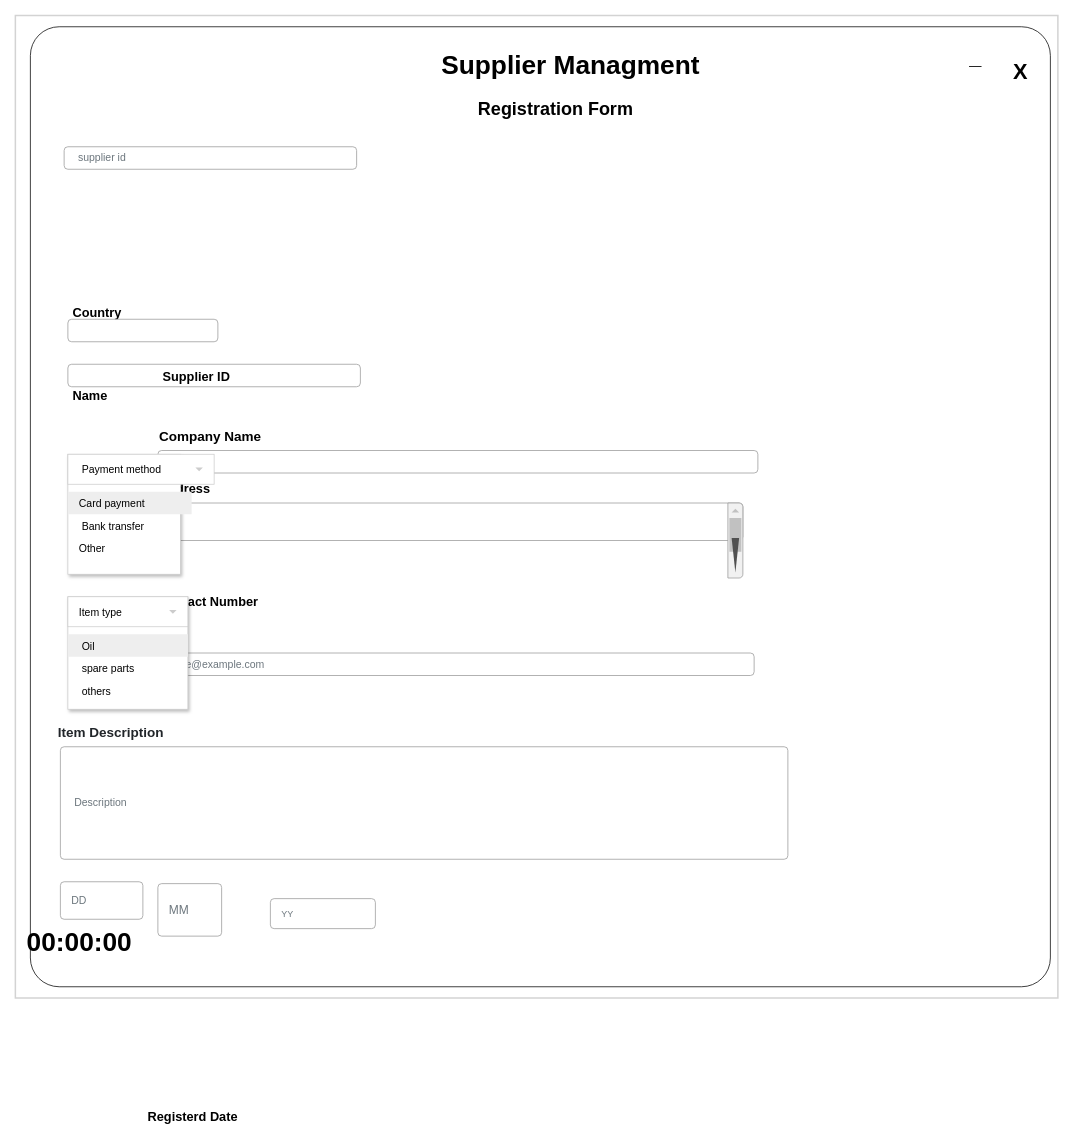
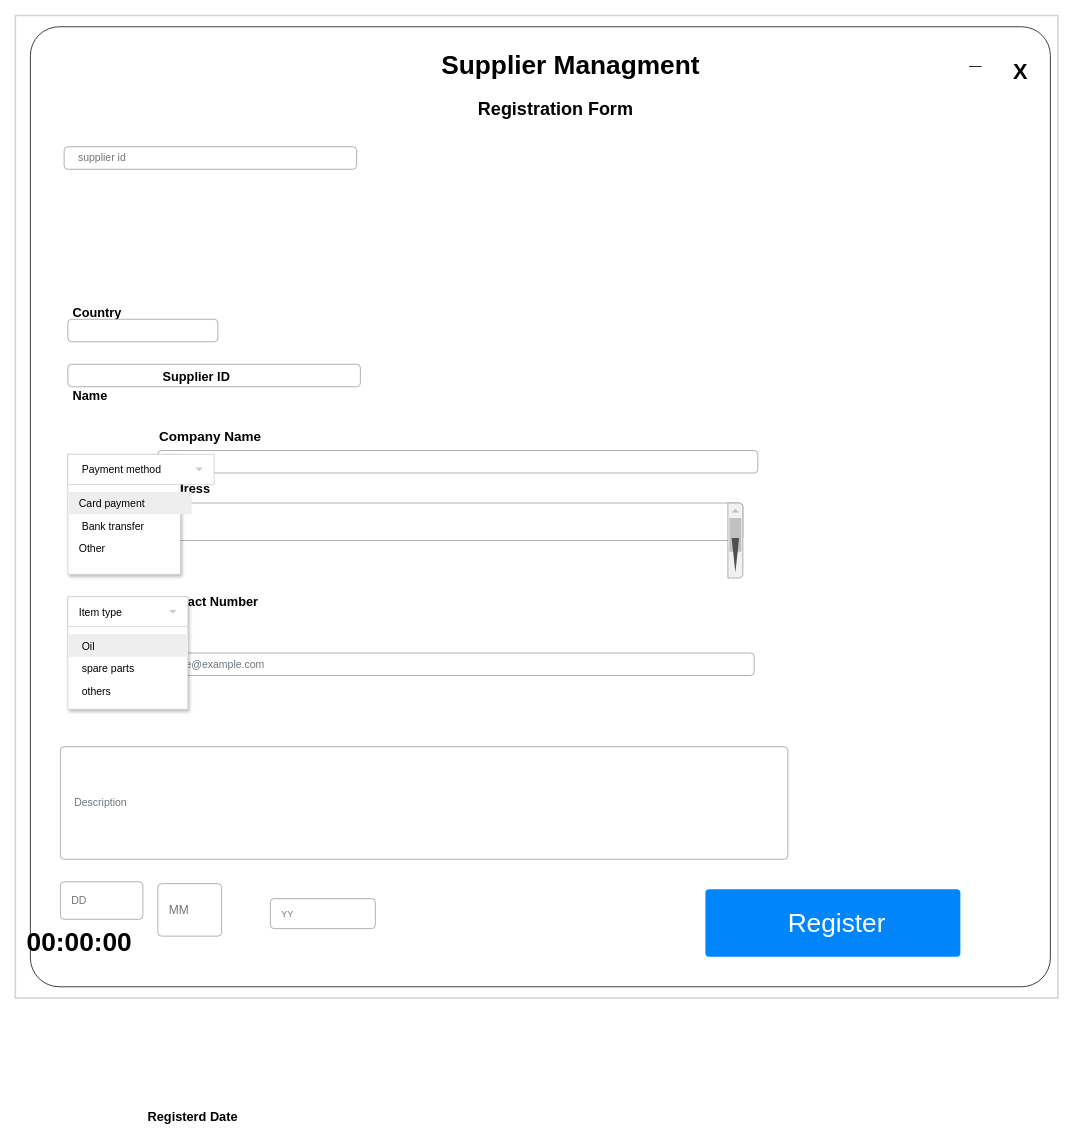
- <mxCell id="25" value=" Item Description" style="fillColor=none;strokeColor=none;align=left;fontSize=18;fontColor=#212529;fontStyle=1" parent="1" vertex="1"><mxGeometry x="70" y="955" width="200" height="40" as="geometry" /></mxCell>
+ <mxCell id="28" value="&lt;font style=&quot;font-size: 35px&quot;&gt;&amp;nbsp;Register&lt;/font&gt;" style="html=1;shadow=0;dashed=0;shape=mxgraph.bootstrap.rrect;rSize=5;fillColor=#0085FC;strokeColor=none;align=center;spacing=15;fontSize=14;fontColor=#ffffff;" parent="1" vertex="1"><mxGeometry x="940" y="1185" width="340" height="90" as="geometry" /></mxCell>
